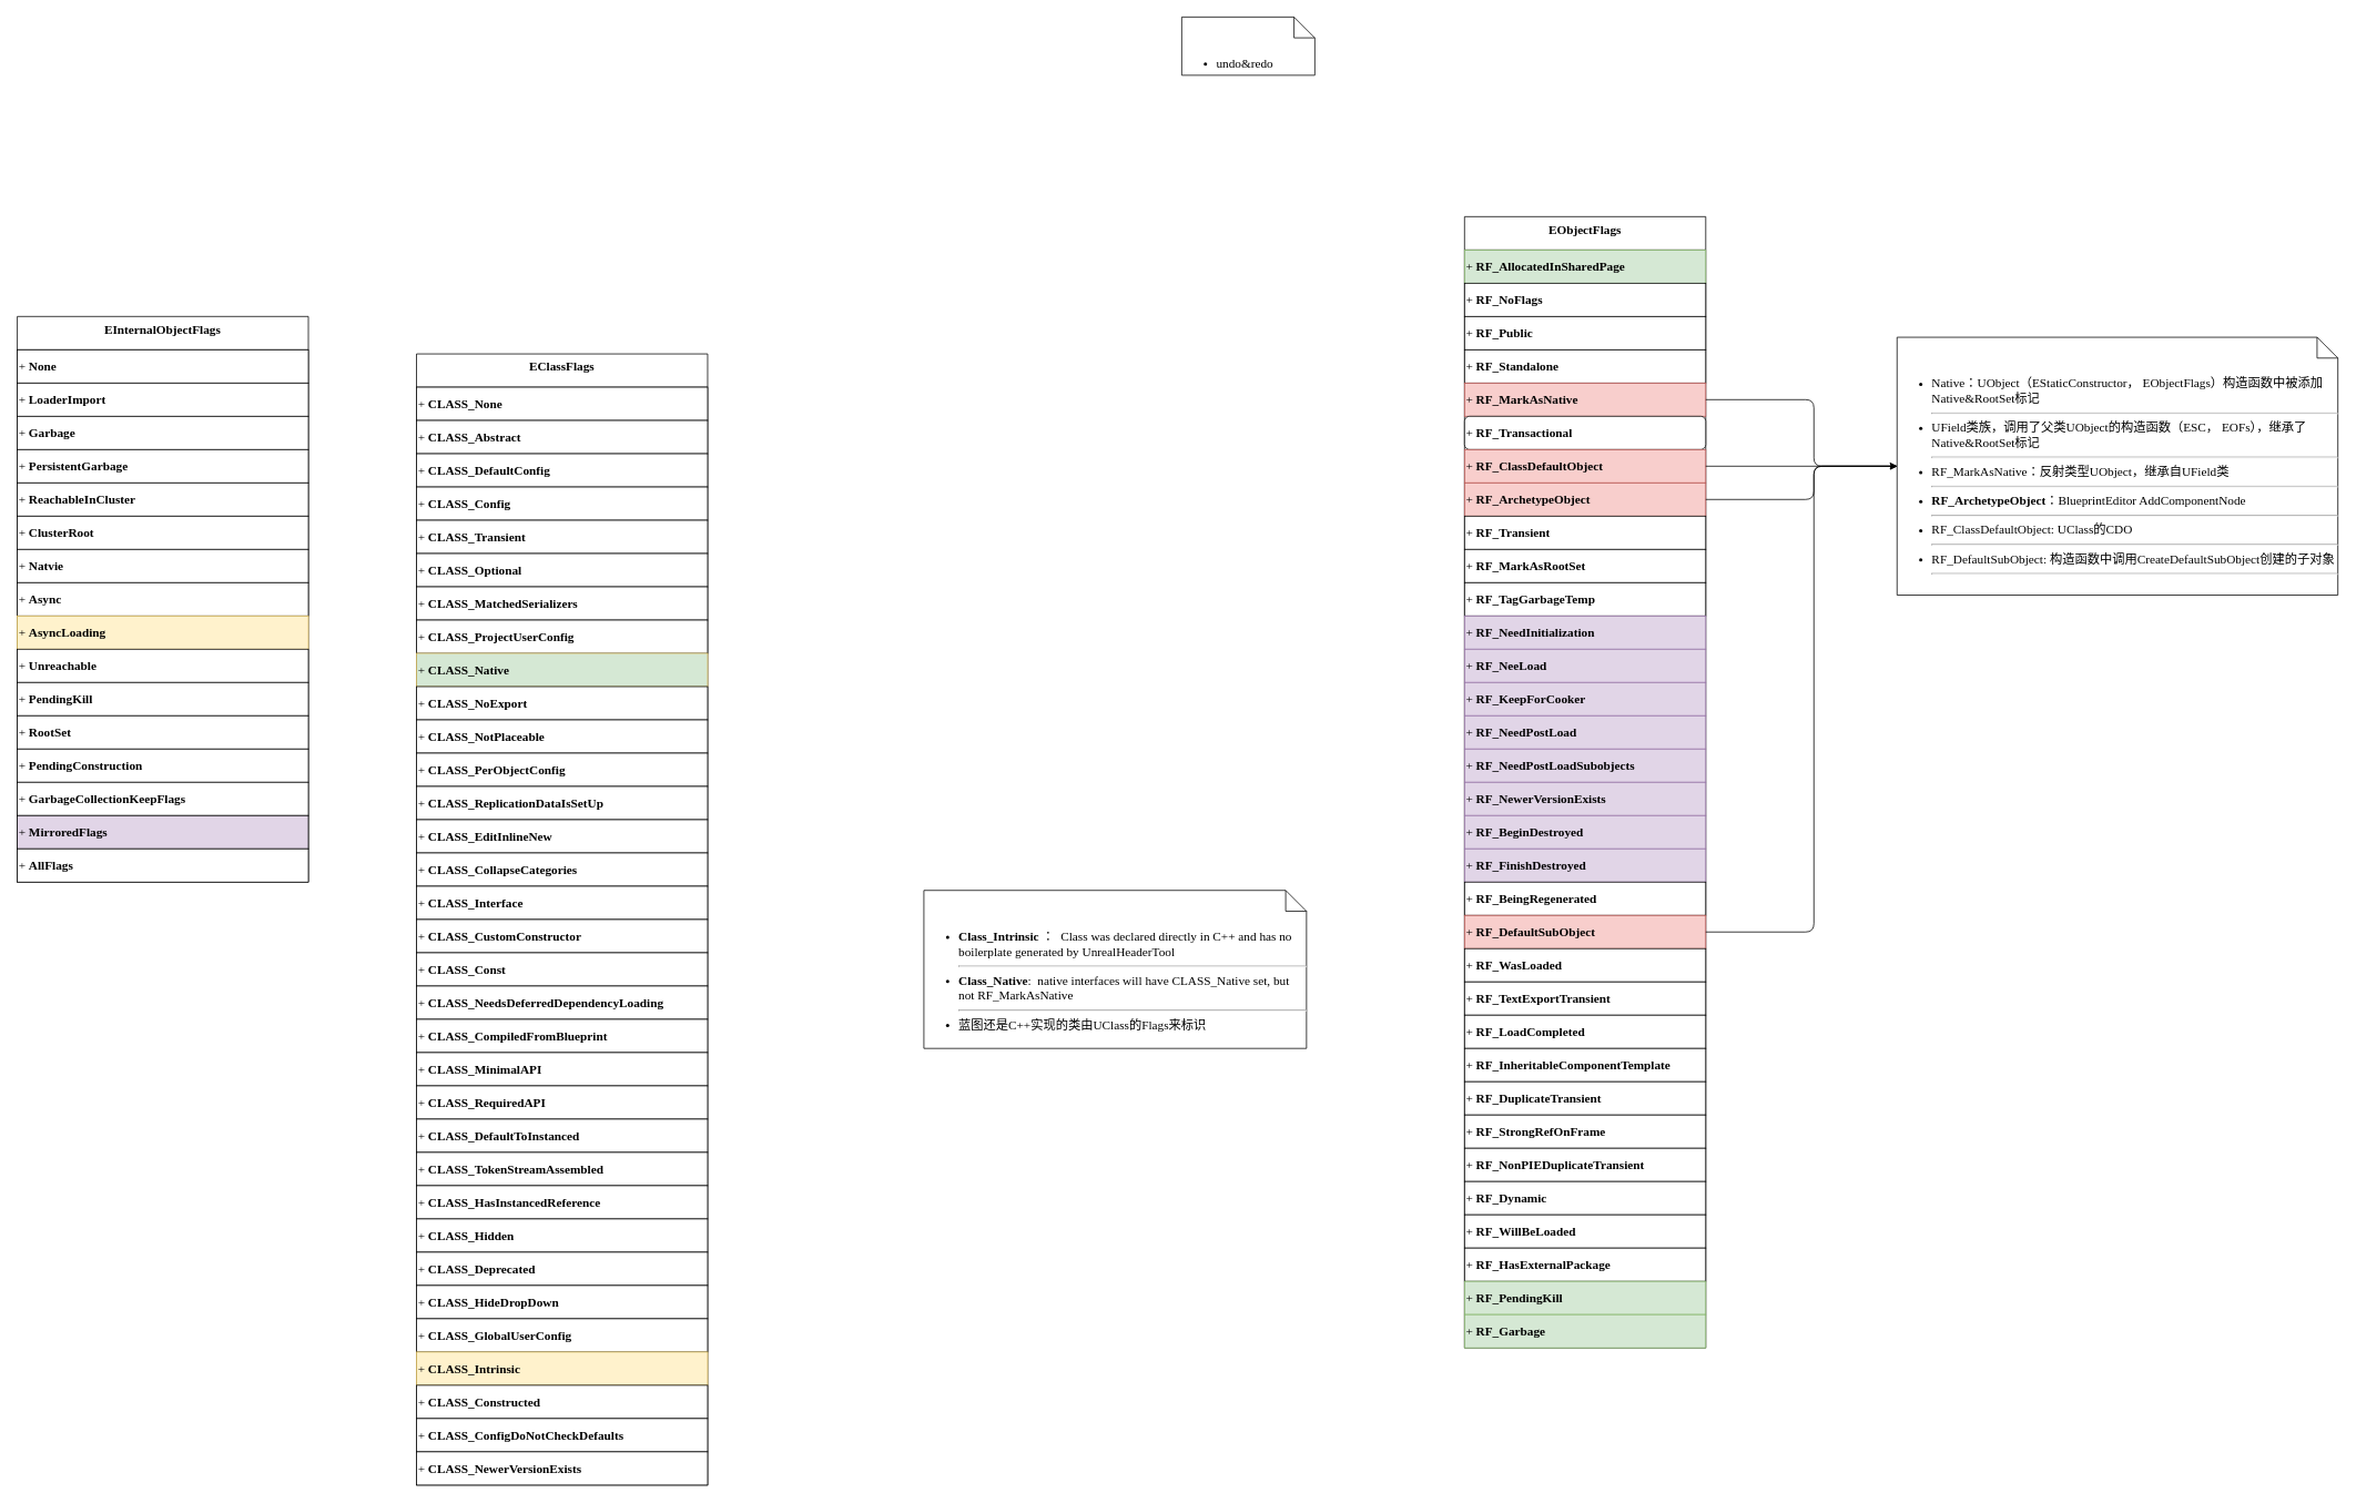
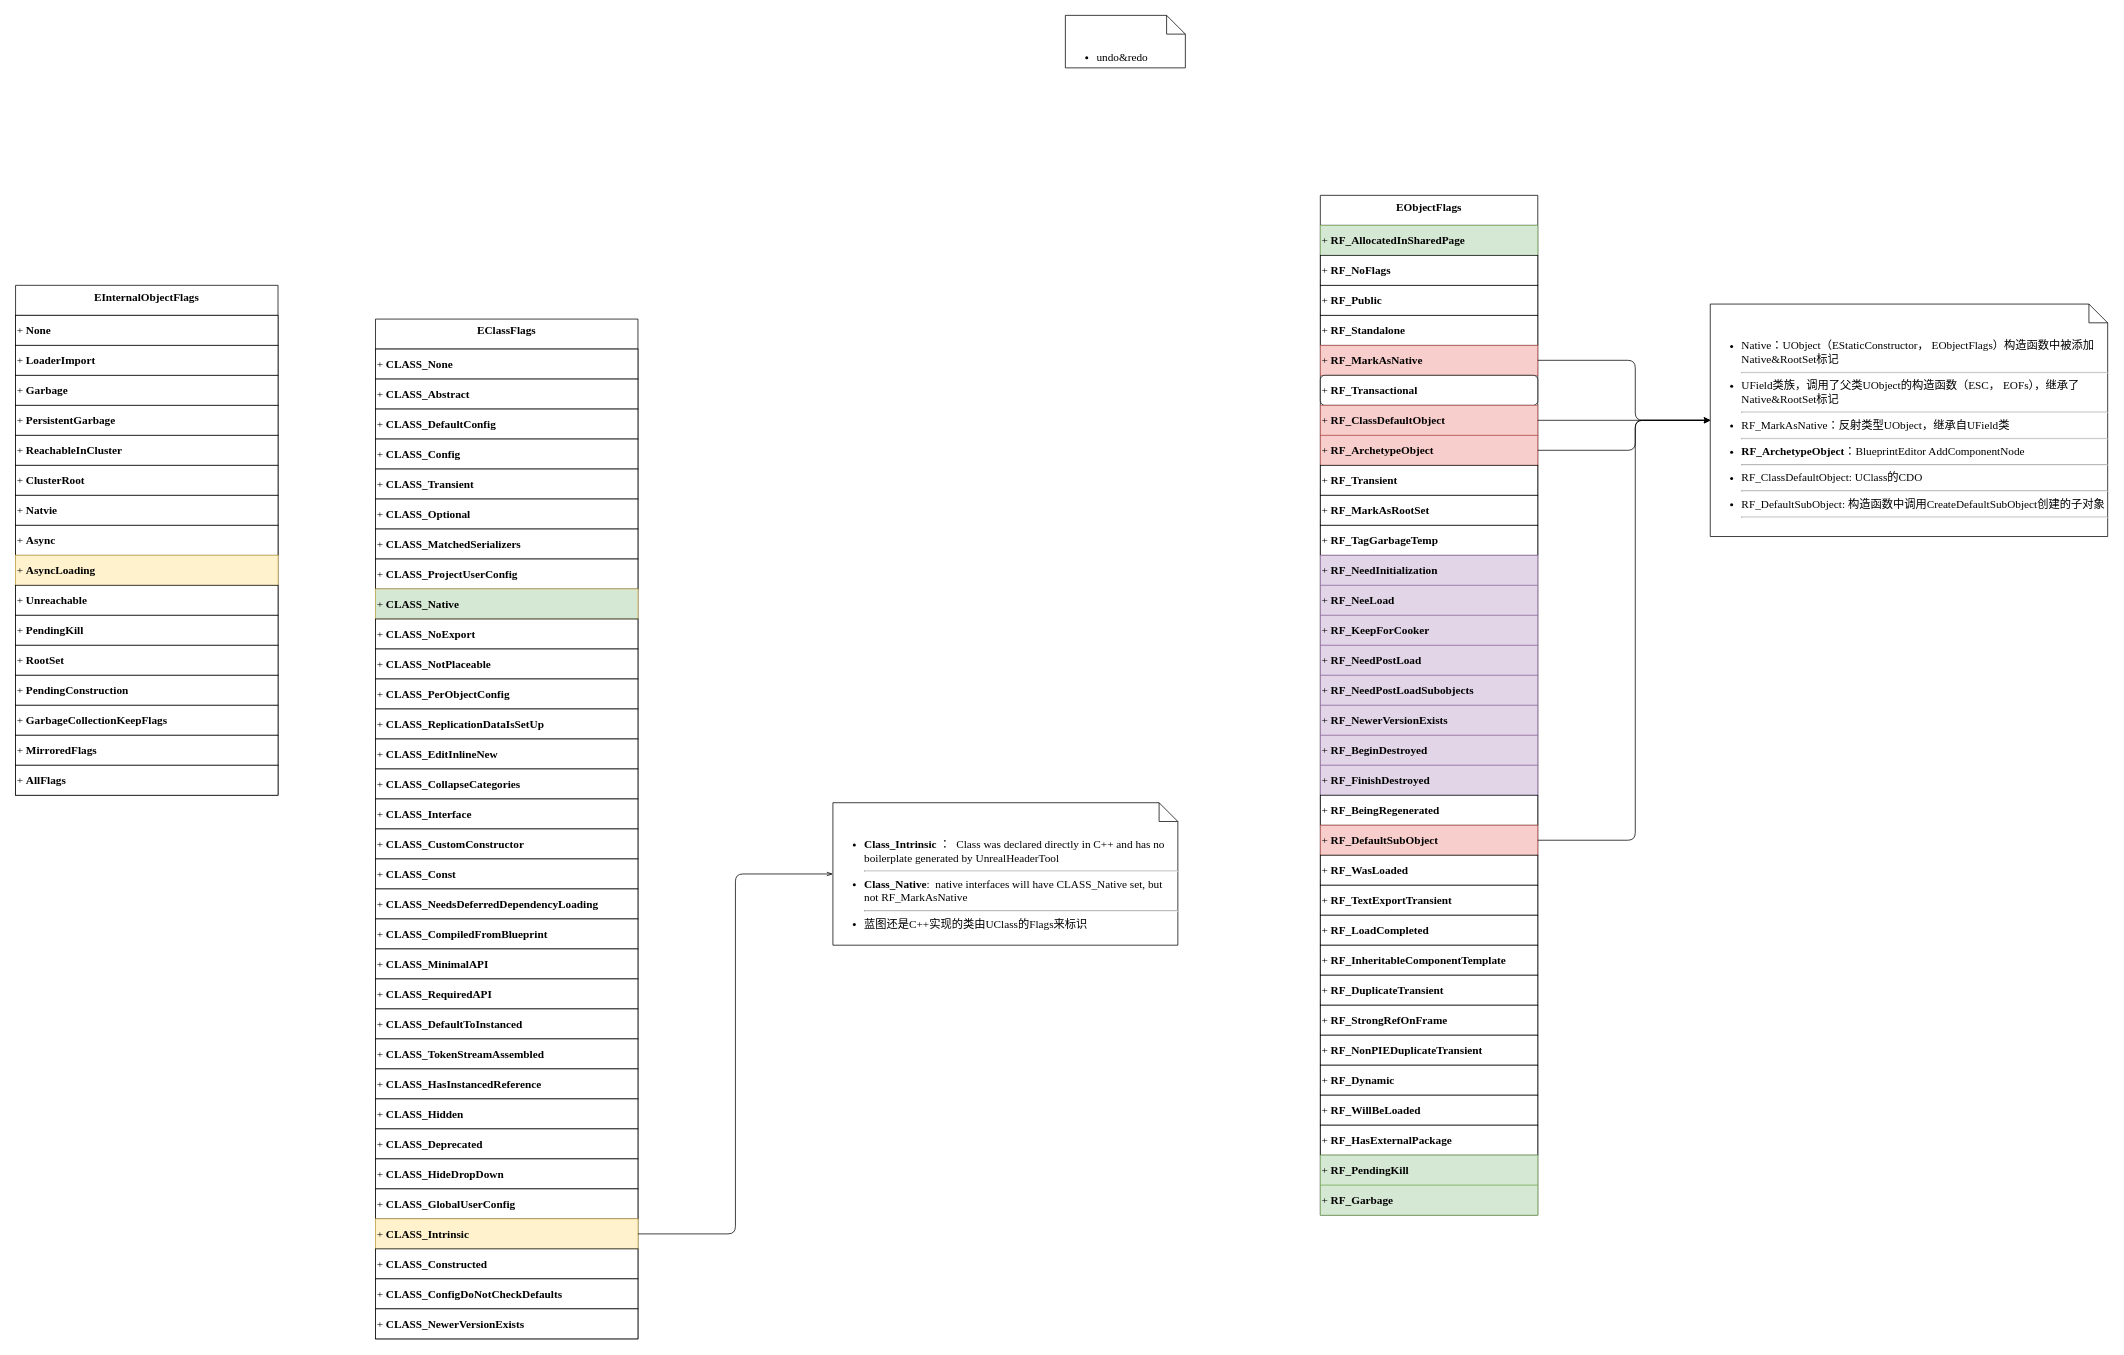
- <mxCell id="95" value="+ &lt;b&gt;MirroredFlags&lt;/b&gt;" style="rounded=0;whiteSpace=wrap;html=1;fontFamily=Comic Sans MS;fontSize=15;align=left;fillColor=#e1d5e7;" parent="80" vertex="1"><mxGeometry y="600" width="350" height="40" as="geometry" /></mxCell>
+ <mxCell id="95" value="+ &lt;b&gt;MirroredFlags&lt;/b&gt;" style="rounded=0;whiteSpace=wrap;html=1;fontFamily=Comic Sans MS;fontSize=15;align=left;" parent="80" vertex="1"><mxGeometry y="600" width="350" height="40" as="geometry" /></mxCell>
+ <mxCell id="38" style="edgeStyle=orthogonalEdgeStyle;rounded=1;orthogonalLoop=1;jettySize=auto;html=1;entryX=0;entryY=0.5;entryDx=0;entryDy=0;entryPerimeter=0;fontFamily=Comic Sans MS;fontSize=15;startArrow=none;startFill=0;endArrow=openThin;endFill=0;startSize=16;endSize=6;" parent="2" source="33" target="37" edge="1"><mxGeometry relative="1" as="geometry" /></mxCell>
